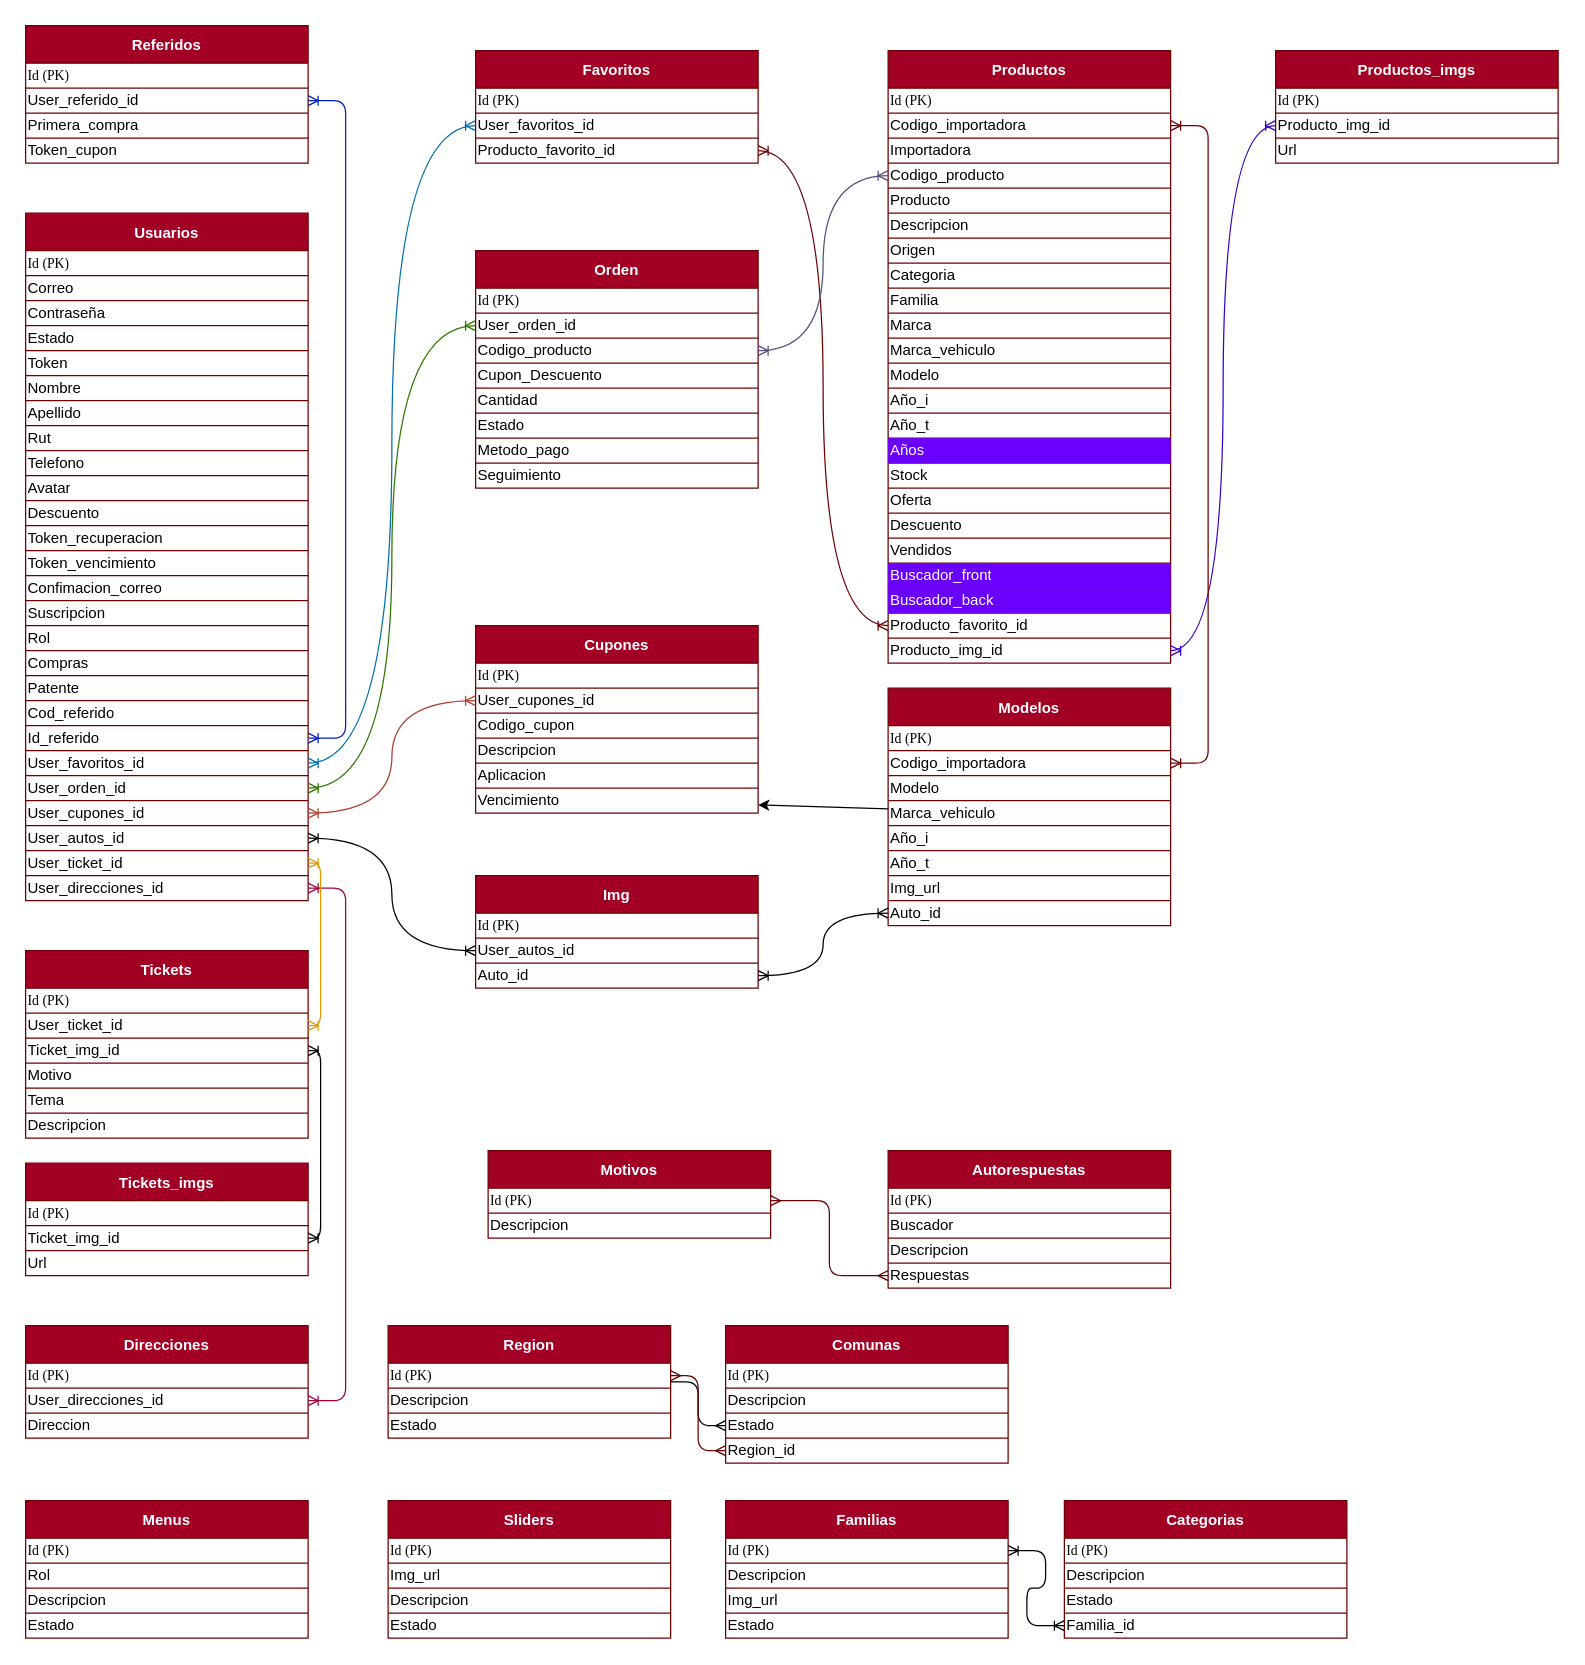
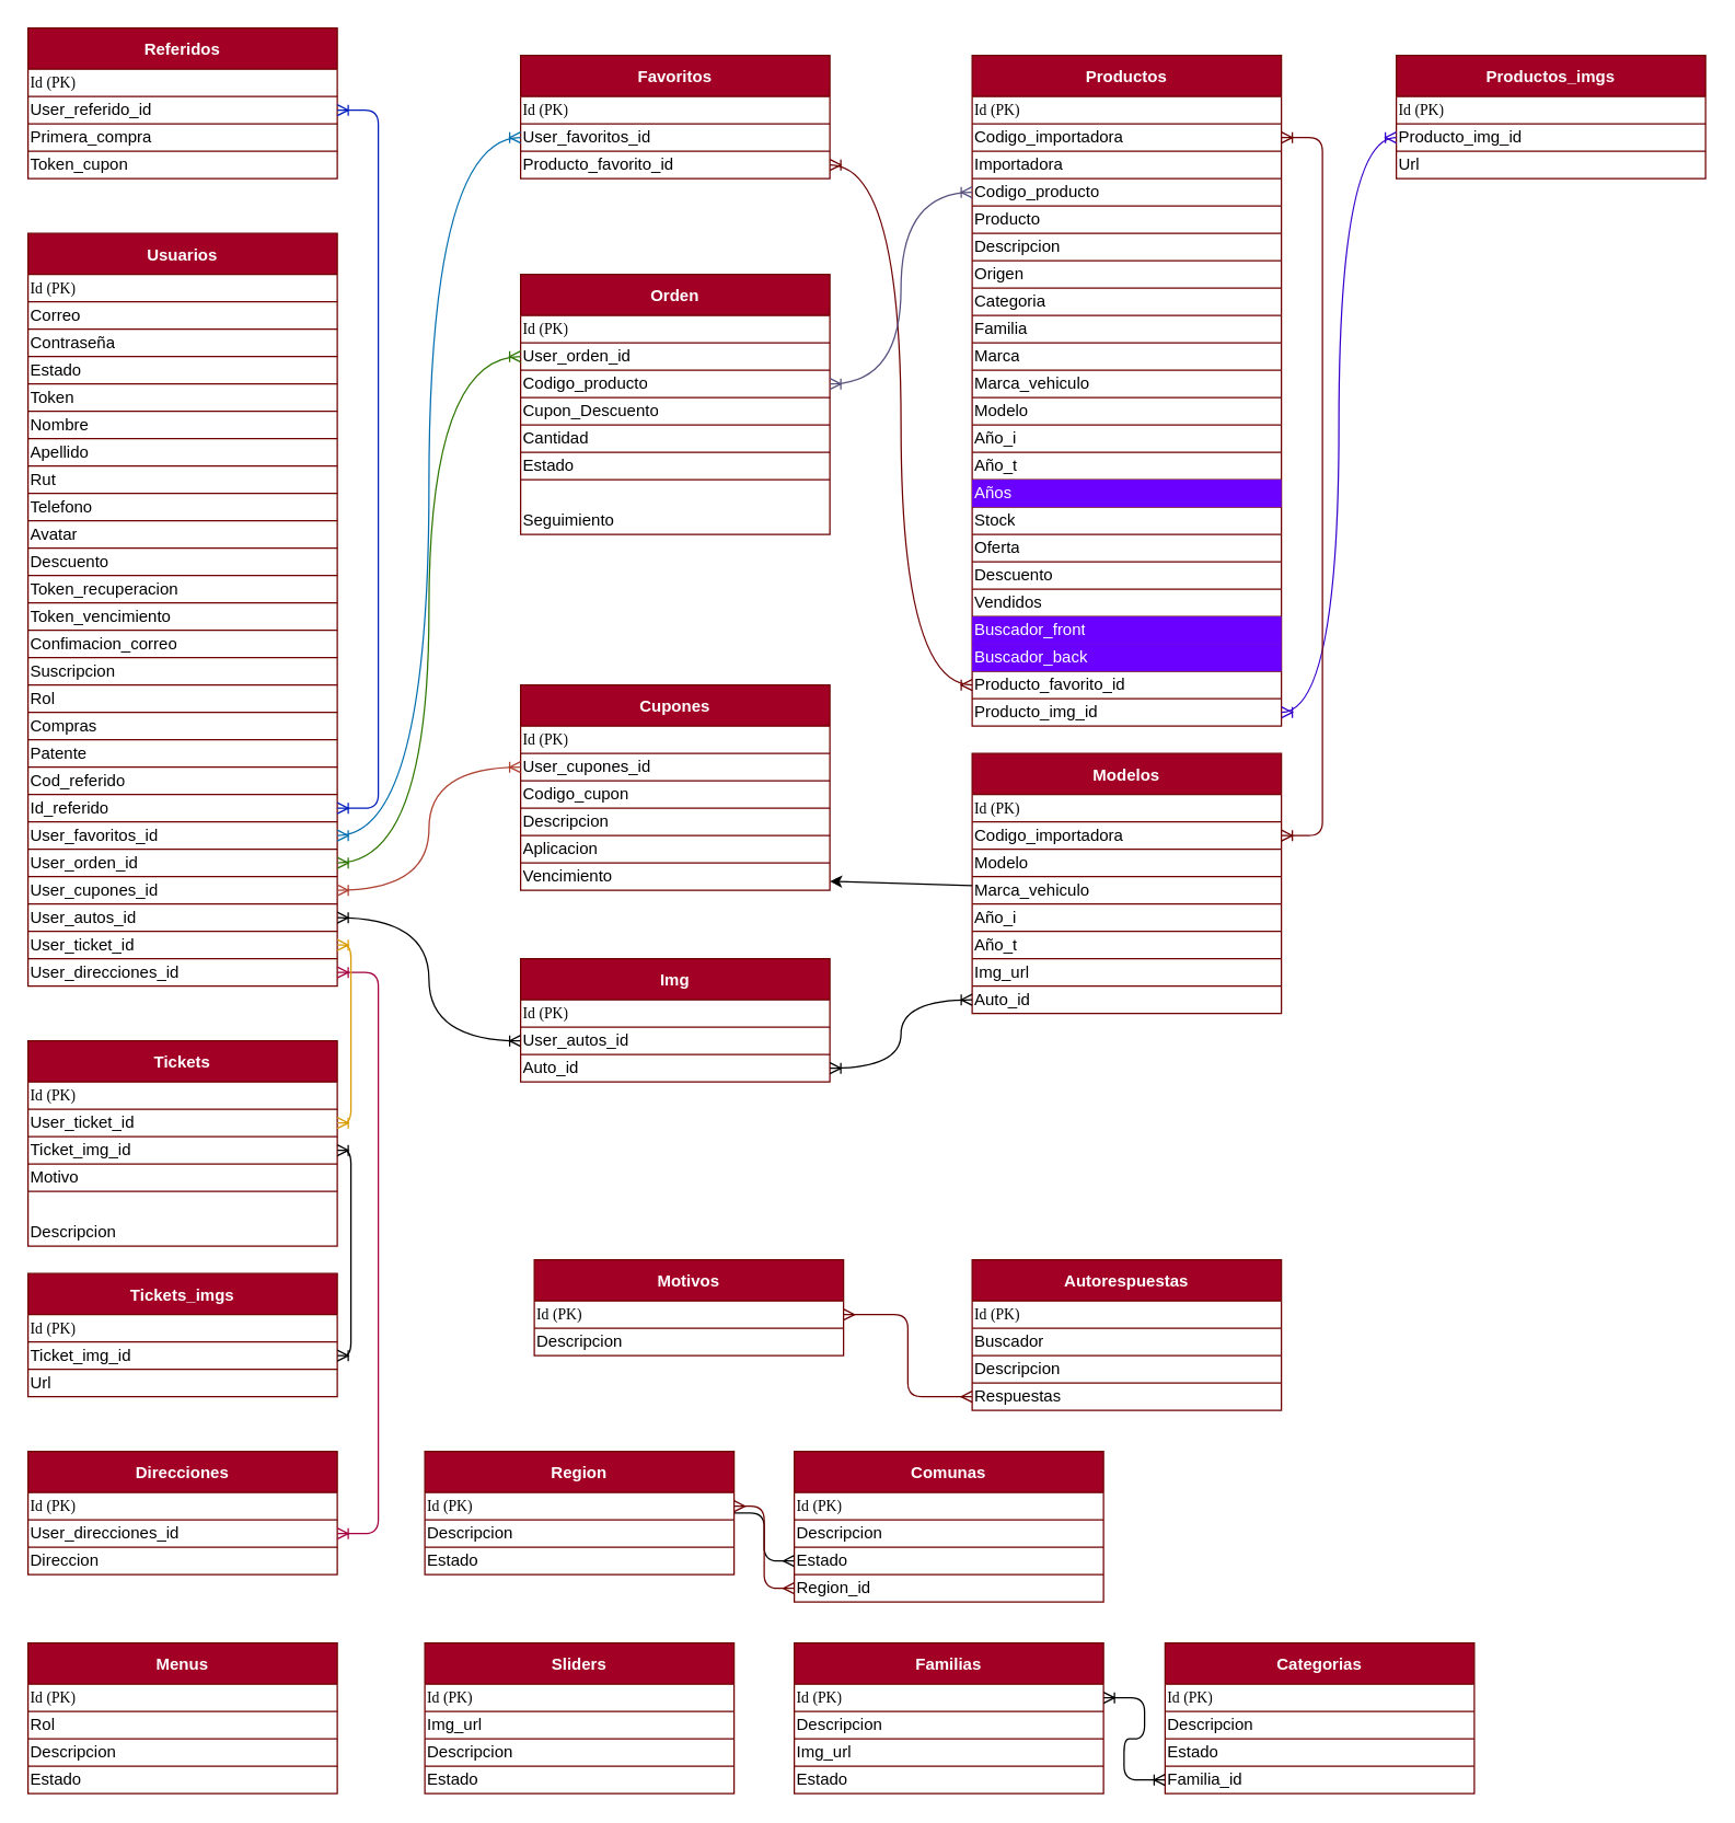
- <mxCell id="69" value="Metodo_pago" style="shape=partialRectangle;html=1;whiteSpace=wrap;connectable=0;fillColor=none;top=0;left=0;bottom=0;right=0;overflow=hidden;pointerEvents=1;fontColor=#000000;align=left;" parent="68" vertex="1"><mxGeometry width="226" height="20" as="geometry"><mxRectangle width="226" height="20" as="alternateBounds" /></mxGeometry></mxCell>
- <mxCell id="263" value="Tema" style="shape=partialRectangle;html=1;whiteSpace=wrap;connectable=0;fillColor=none;top=0;left=0;bottom=0;right=0;overflow=hidden;pointerEvents=1;fontColor=#000000;align=left;" parent="262" vertex="1"><mxGeometry width="226" height="20" as="geometry"><mxRectangle width="226" height="20" as="alternateBounds" /></mxGeometry></mxCell>
